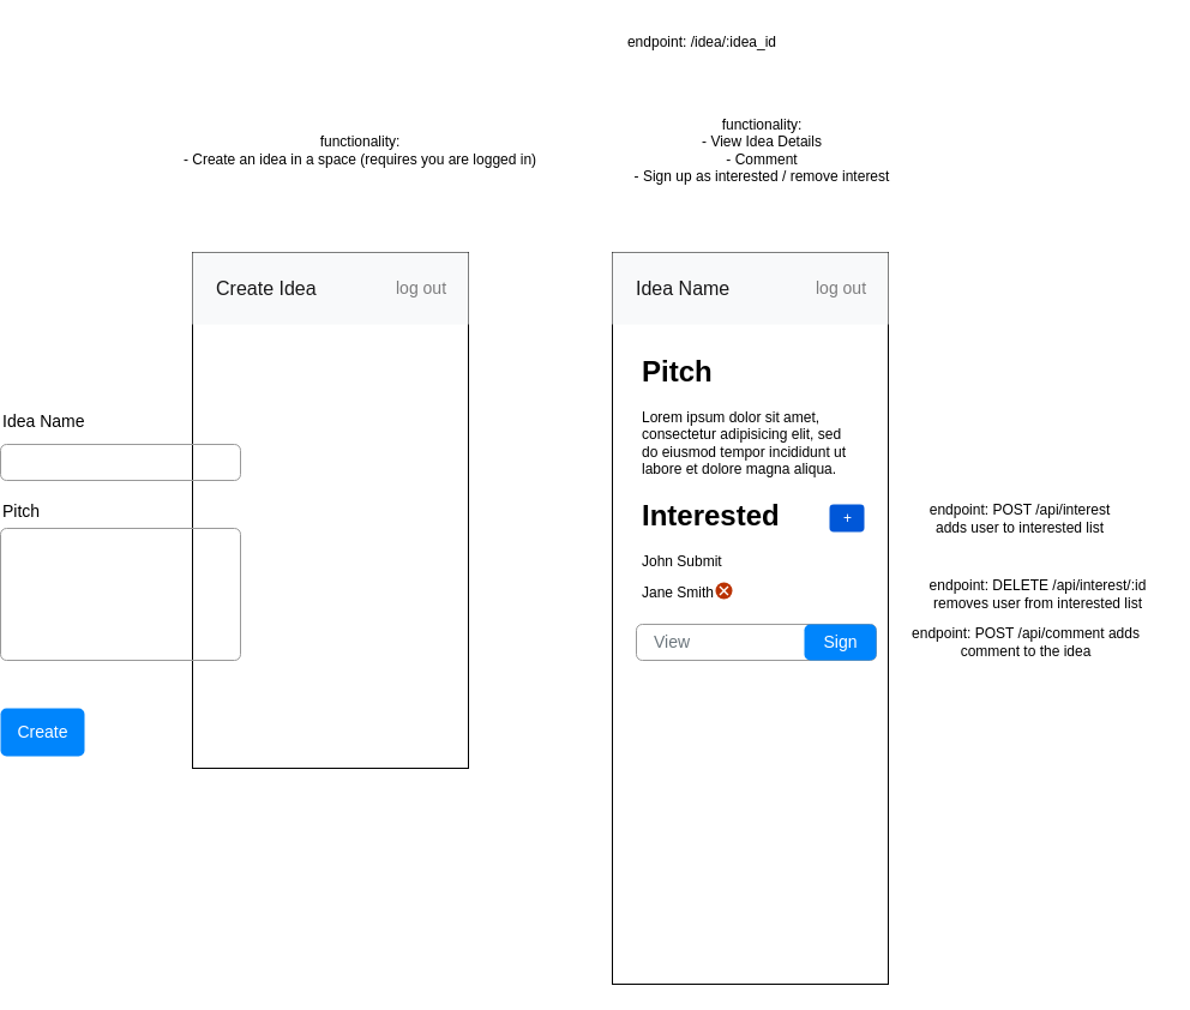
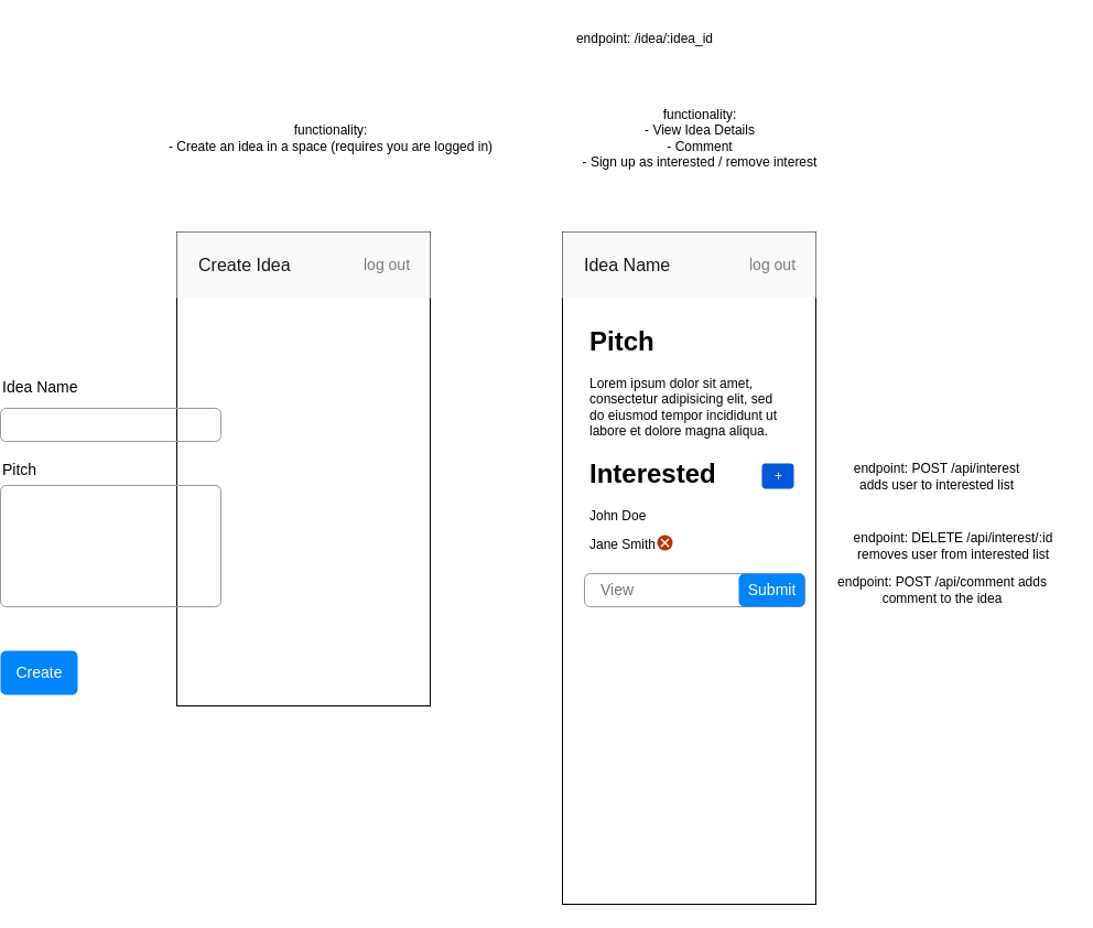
- <mxCell id="19" value="&lt;h1&gt;Interested&lt;/h1&gt;&lt;p&gt;John Submit&lt;/p&gt;&lt;p&gt;Jane Smith&lt;/p&gt;" style="text;html=1;strokeColor=none;fillColor=none;spacing=5;spacingTop=-20;whiteSpace=wrap;overflow=hidden;rounded=0;" vertex="1" parent="1"><mxGeometry x="400" y="410" width="190" height="120" as="geometry" /></mxCell>
+ <mxCell id="19" value="&lt;h1&gt;Interested&lt;/h1&gt;&lt;p&gt;John Doe&lt;/p&gt;&lt;p&gt;Jane Smith&lt;/p&gt;" style="text;html=1;strokeColor=none;fillColor=none;spacing=5;spacingTop=-20;whiteSpace=wrap;overflow=hidden;rounded=0;" vertex="1" parent="1"><mxGeometry x="400" y="410" width="190" height="120" as="geometry" /></mxCell>
- <mxCell id="23" value="Sign" style="html=1;shadow=0;dashed=0;shape=mxgraph.bootstrap.rrect;rSize=5;fillColor=#0085FC;strokeColor=none;align=center;spacing=15;fontSize=14;fontColor=#ffffff;" vertex="1" parent="1"><mxGeometry x="540" y="520" width="60" height="30" as="geometry" /></mxCell>
+ <mxCell id="23" value="Submit" style="html=1;shadow=0;dashed=0;shape=mxgraph.bootstrap.rrect;rSize=5;fillColor=#0085FC;strokeColor=none;align=center;spacing=15;fontSize=14;fontColor=#ffffff;" vertex="1" parent="1"><mxGeometry x="540" y="520" width="60" height="30" as="geometry" /></mxCell>
